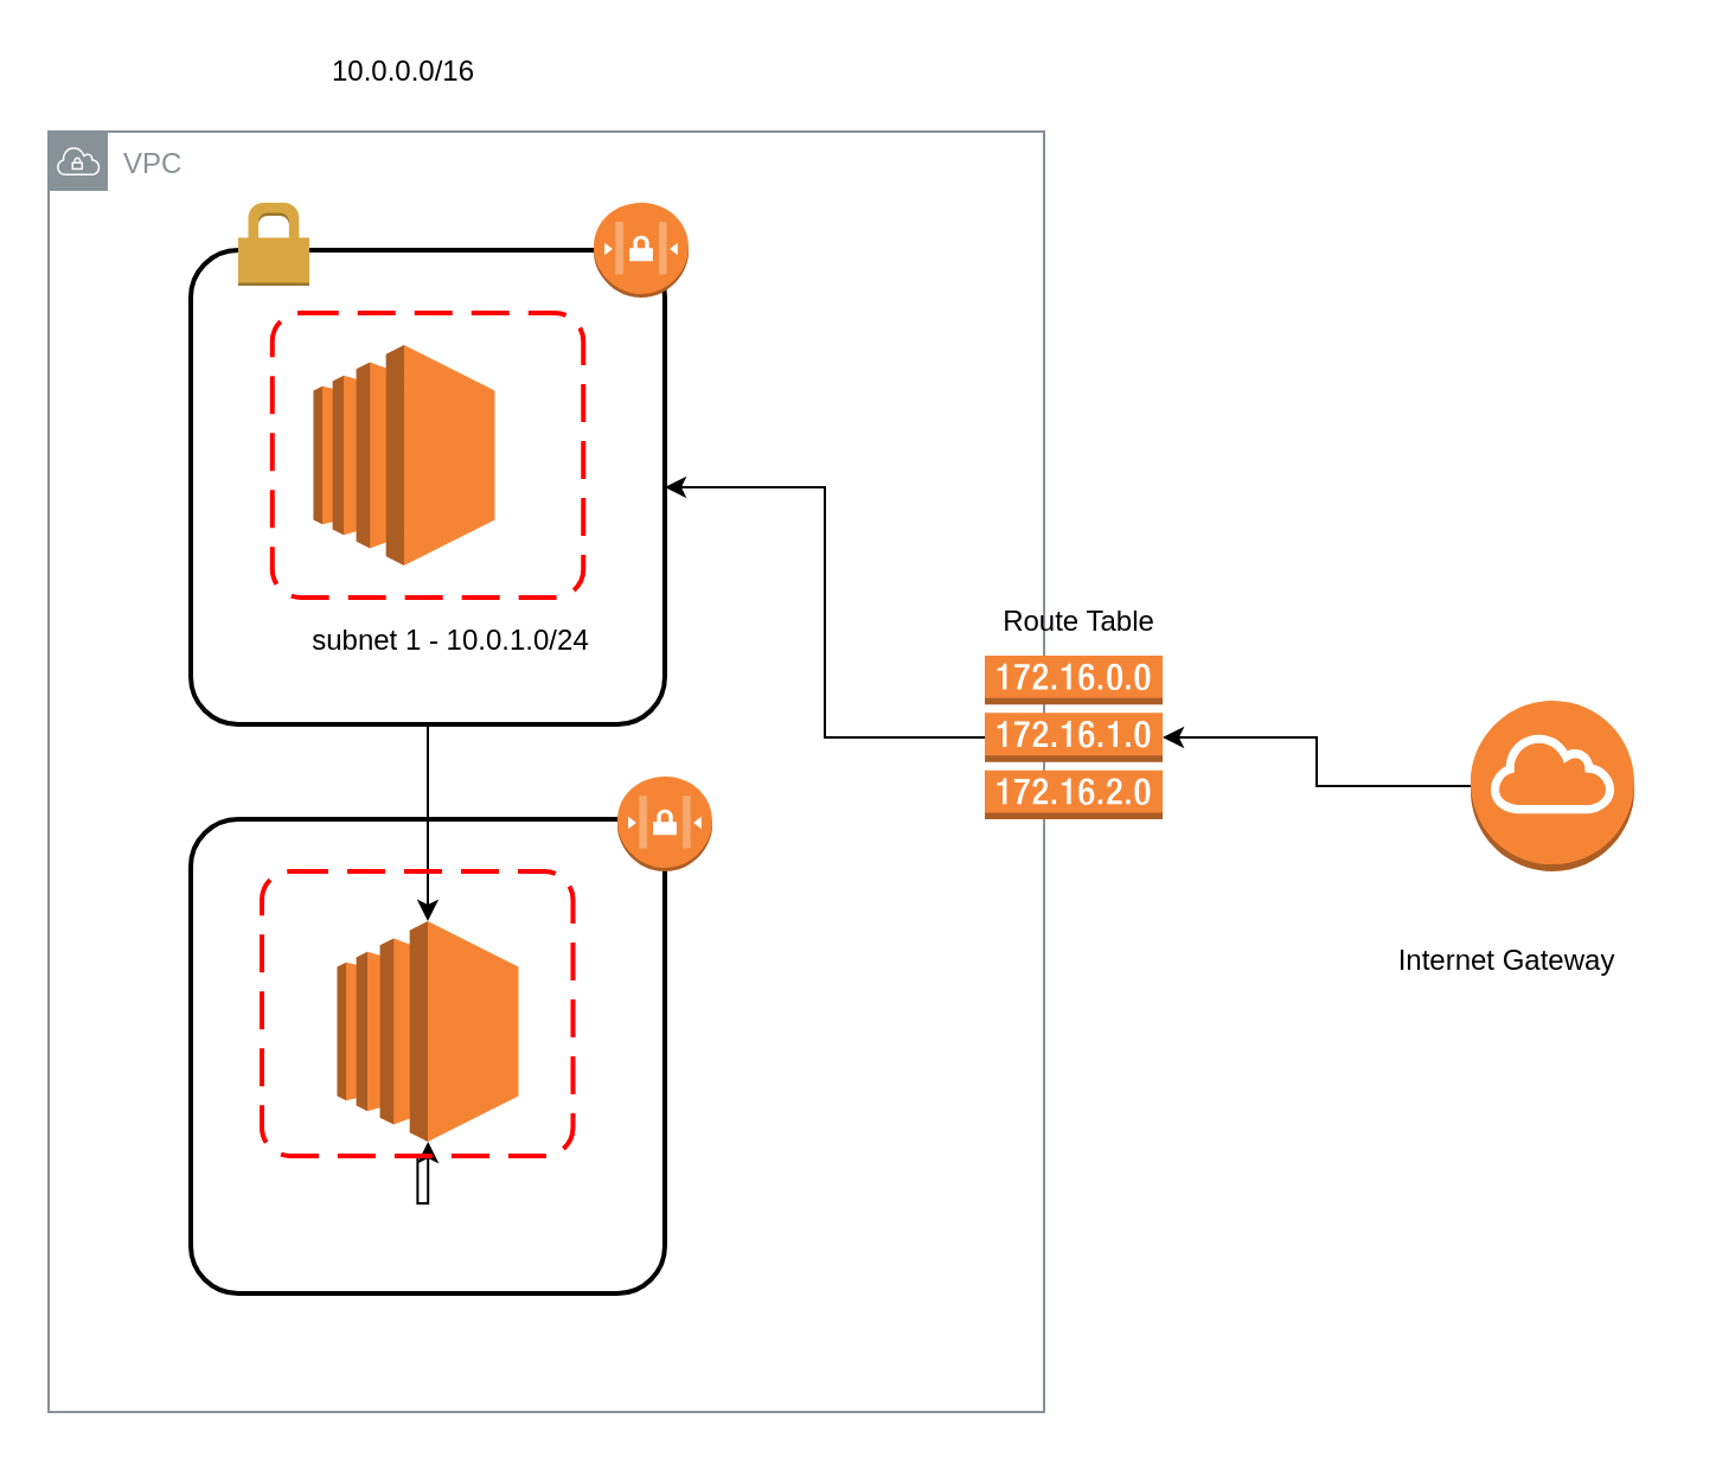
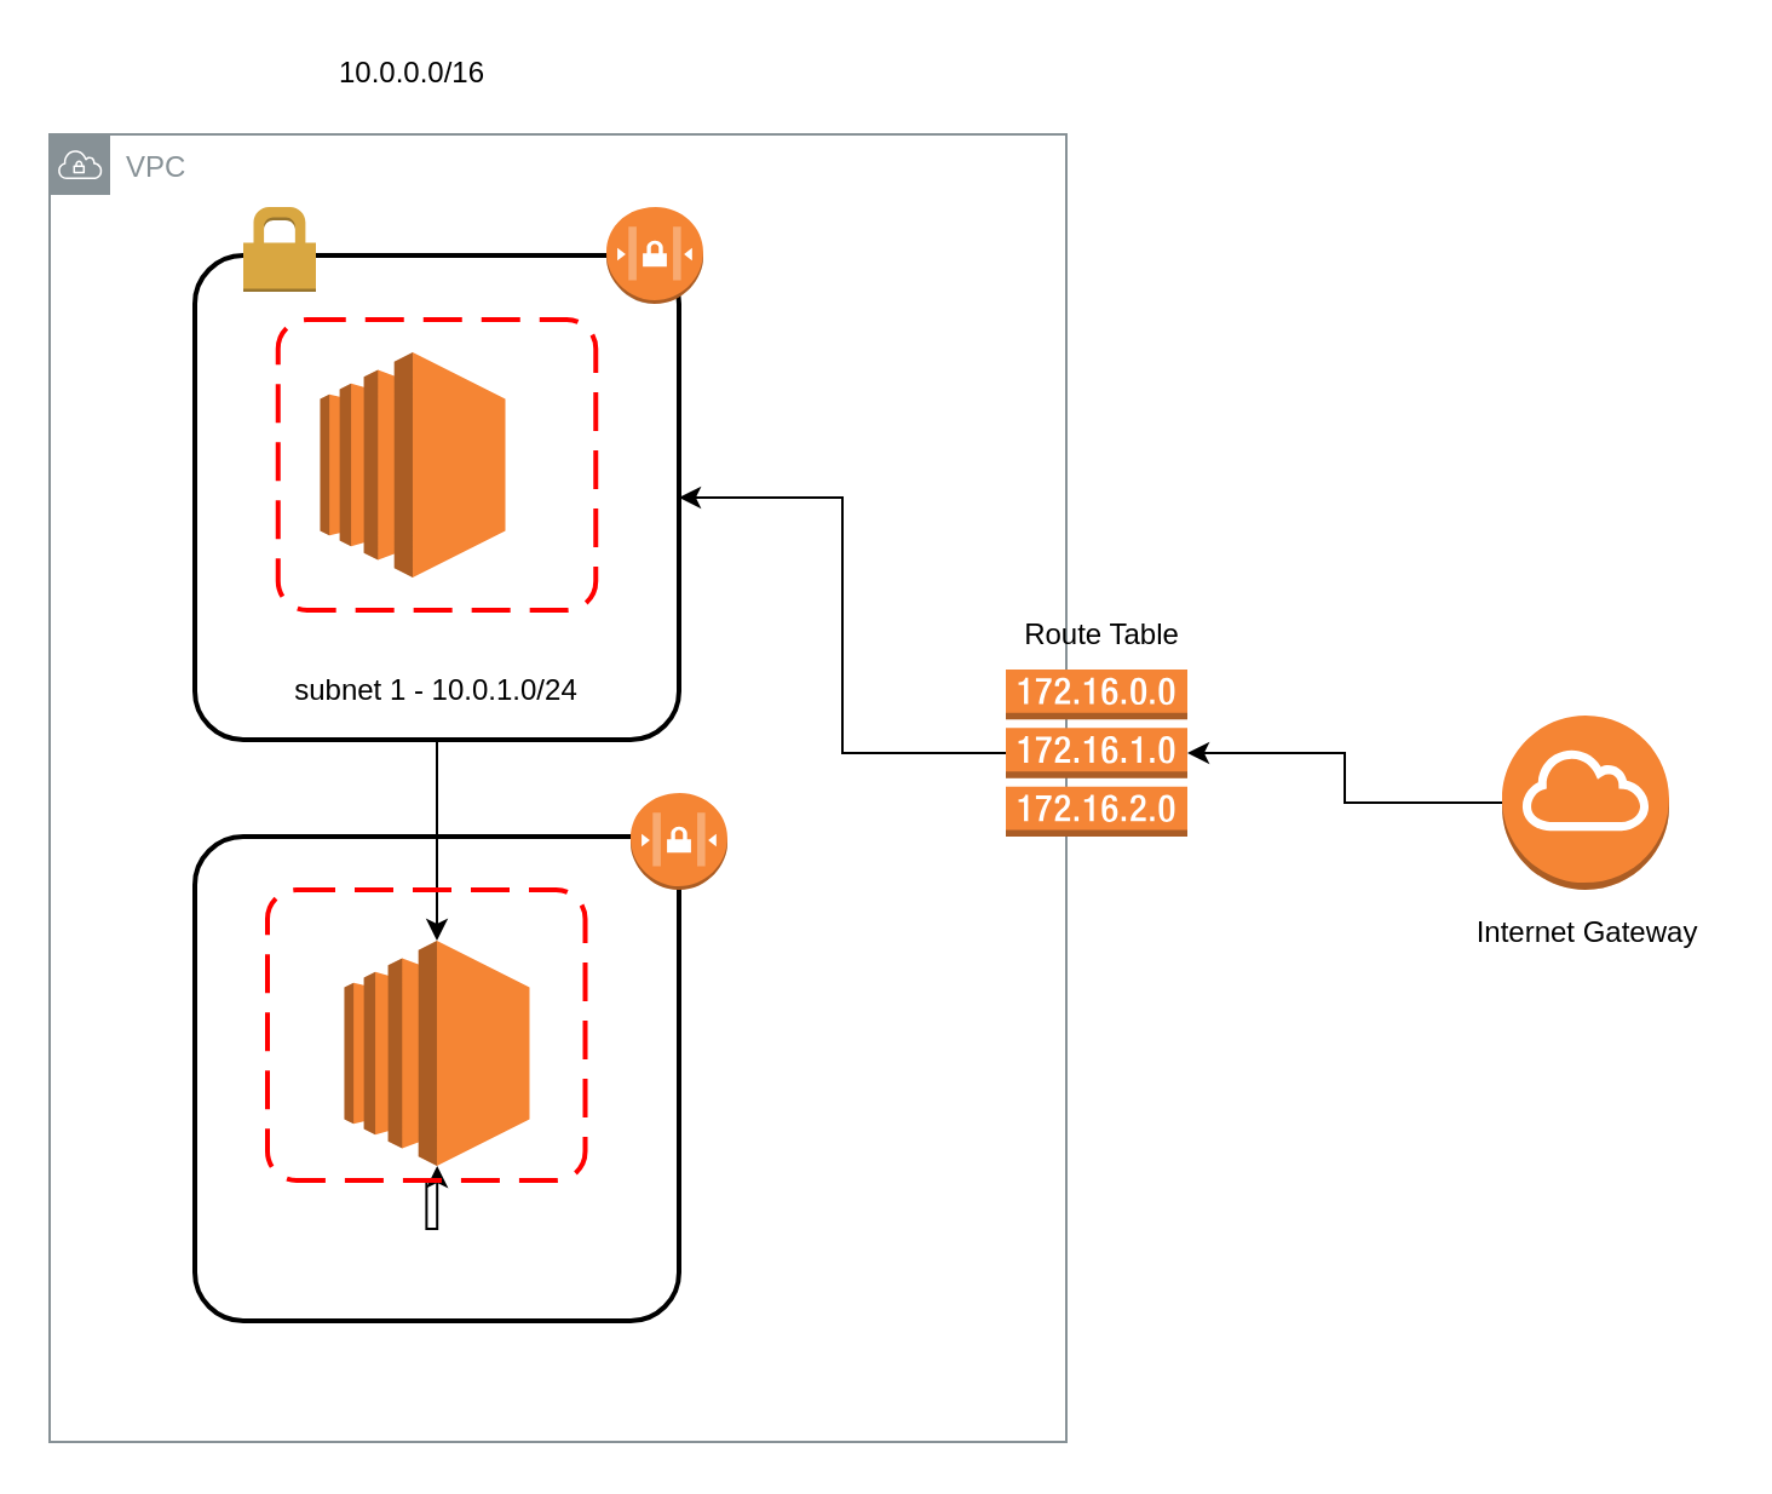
- <mxCell id="8" value="subnet 1 - 10.0.1.0/24&lt;br&gt;" style="text;html=1;strokeColor=none;fillColor=none;align=center;verticalAlign=middle;whiteSpace=wrap;rounded=0;" vertex="1" parent="1"><mxGeometry x="130" y="260" width="120" height="20" as="geometry" /></mxCell>
+ <mxCell id="8" value="subnet 1 - 10.0.1.0/24&lt;br&gt;" style="text;html=1;strokeColor=none;fillColor=none;align=center;verticalAlign=middle;whiteSpace=wrap;rounded=0;" vertex="1" parent="1"><mxGeometry x="120" y="275" width="120" height="20" as="geometry" /></mxCell>
- <mxCell id="19" value="Internet Gateway&lt;br&gt;" style="text;html=1;align=center;verticalAlign=middle;resizable=0;points=[];autosize=1;" vertex="1" parent="1"><mxGeometry x="579.5" y="395" width="110" height="20" as="geometry" /></mxCell>
+ <mxCell id="19" value="Internet Gateway&lt;br&gt;" style="text;html=1;align=center;verticalAlign=middle;resizable=0;points=[];autosize=1;" vertex="1" parent="1"><mxGeometry x="599.5" y="375" width="110" height="20" as="geometry" /></mxCell>
